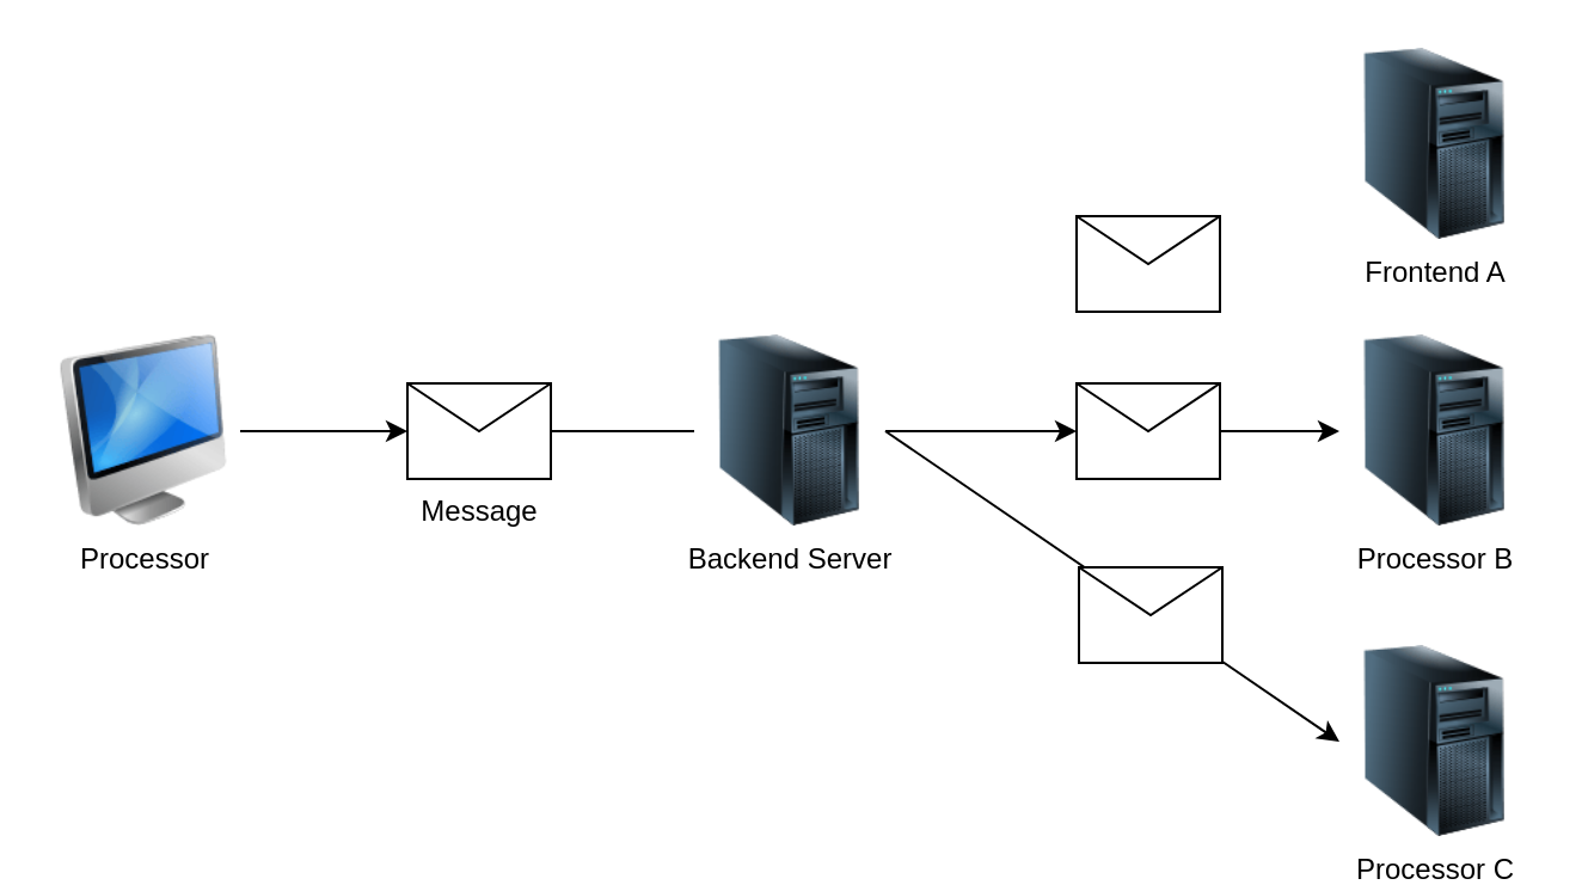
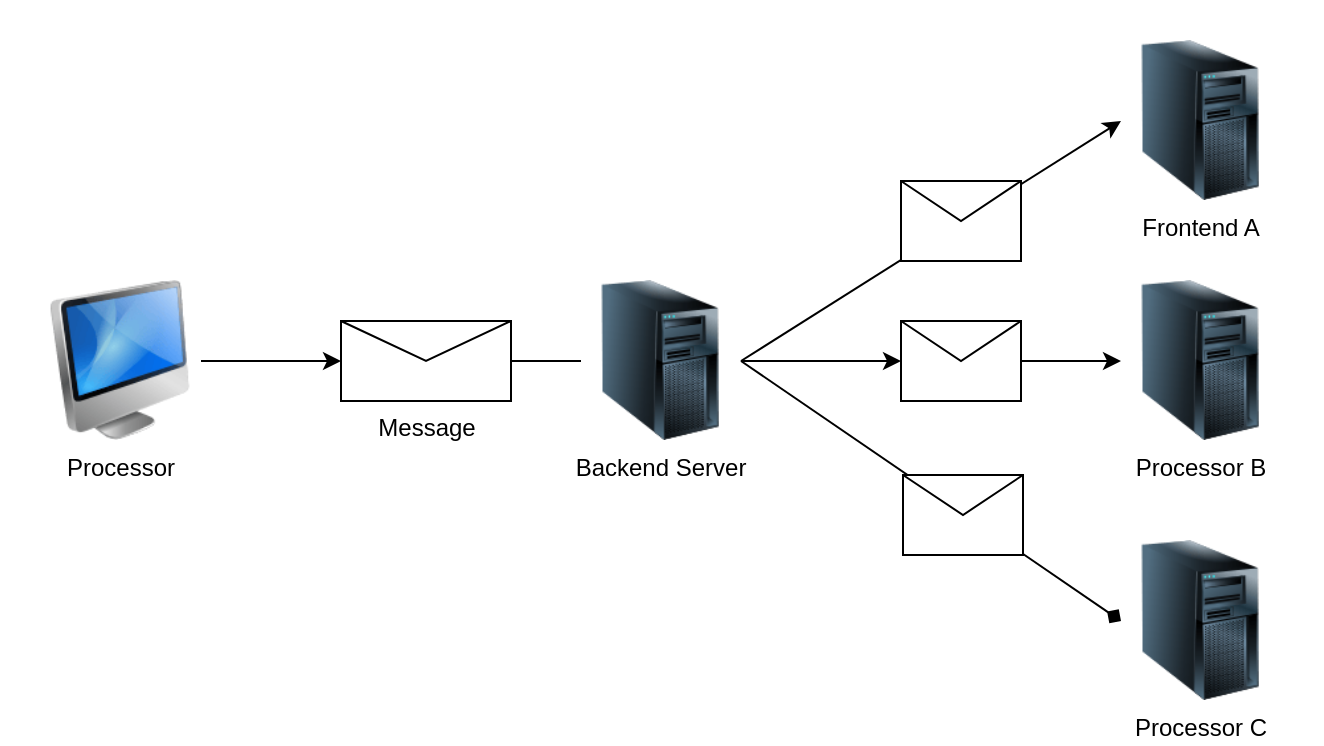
+ <mxCell id="5" value="" style="endArrow=classic;html=1;rounded=0;exitX=1;exitY=0.5;exitDx=0;exitDy=0;entryX=0;entryY=0.5;entryDx=0;entryDy=0;" edge="1" parent="1" source="10" target="2"><mxGeometry width="50" height="50" relative="1" as="geometry"><mxPoint x="250" y="180" as="sourcePoint" /><mxPoint x="260" y="120" as="targetPoint" /></mxGeometry></mxCell>
- <mxCell id="12" value="Message" style="shape=message;html=1;html=1;outlineConnect=0;labelPosition=center;verticalLabelPosition=bottom;align=center;verticalAlign=top;" vertex="1" parent="1"><mxGeometry x="170" y="160" width="60" height="40" as="geometry" /></mxCell>
+ <mxCell id="12" value="Message" style="shape=message;html=1;html=1;outlineConnect=0;labelPosition=center;verticalLabelPosition=bottom;align=center;verticalAlign=top;" vertex="1" parent="1"><mxGeometry x="170" y="160" width="85" height="40" as="geometry" /></mxCell>
- <mxCell id="7" value="" style="endArrow=classic;html=1;rounded=0;exitX=1;exitY=0.5;exitDx=0;exitDy=0;entryX=0;entryY=0.5;entryDx=0;entryDy=0;" edge="1" parent="1" source="10" target="4"><mxGeometry width="50" height="50" relative="1" as="geometry"><mxPoint x="250" y="180" as="sourcePoint" /><mxPoint x="570" y="190" as="targetPoint" /></mxGeometry></mxCell>
+ <mxCell id="7" value="" style="endArrow=diamond;html=1;rounded=0;exitX=1;exitY=0.5;exitDx=0;exitDy=0;entryX=0;entryY=0.5;entryDx=0;entryDy=0;" edge="1" parent="1" source="10" target="4"><mxGeometry width="50" height="50" relative="1" as="geometry"><mxPoint x="250" y="180" as="sourcePoint" /><mxPoint x="570" y="190" as="targetPoint" /></mxGeometry></mxCell>
